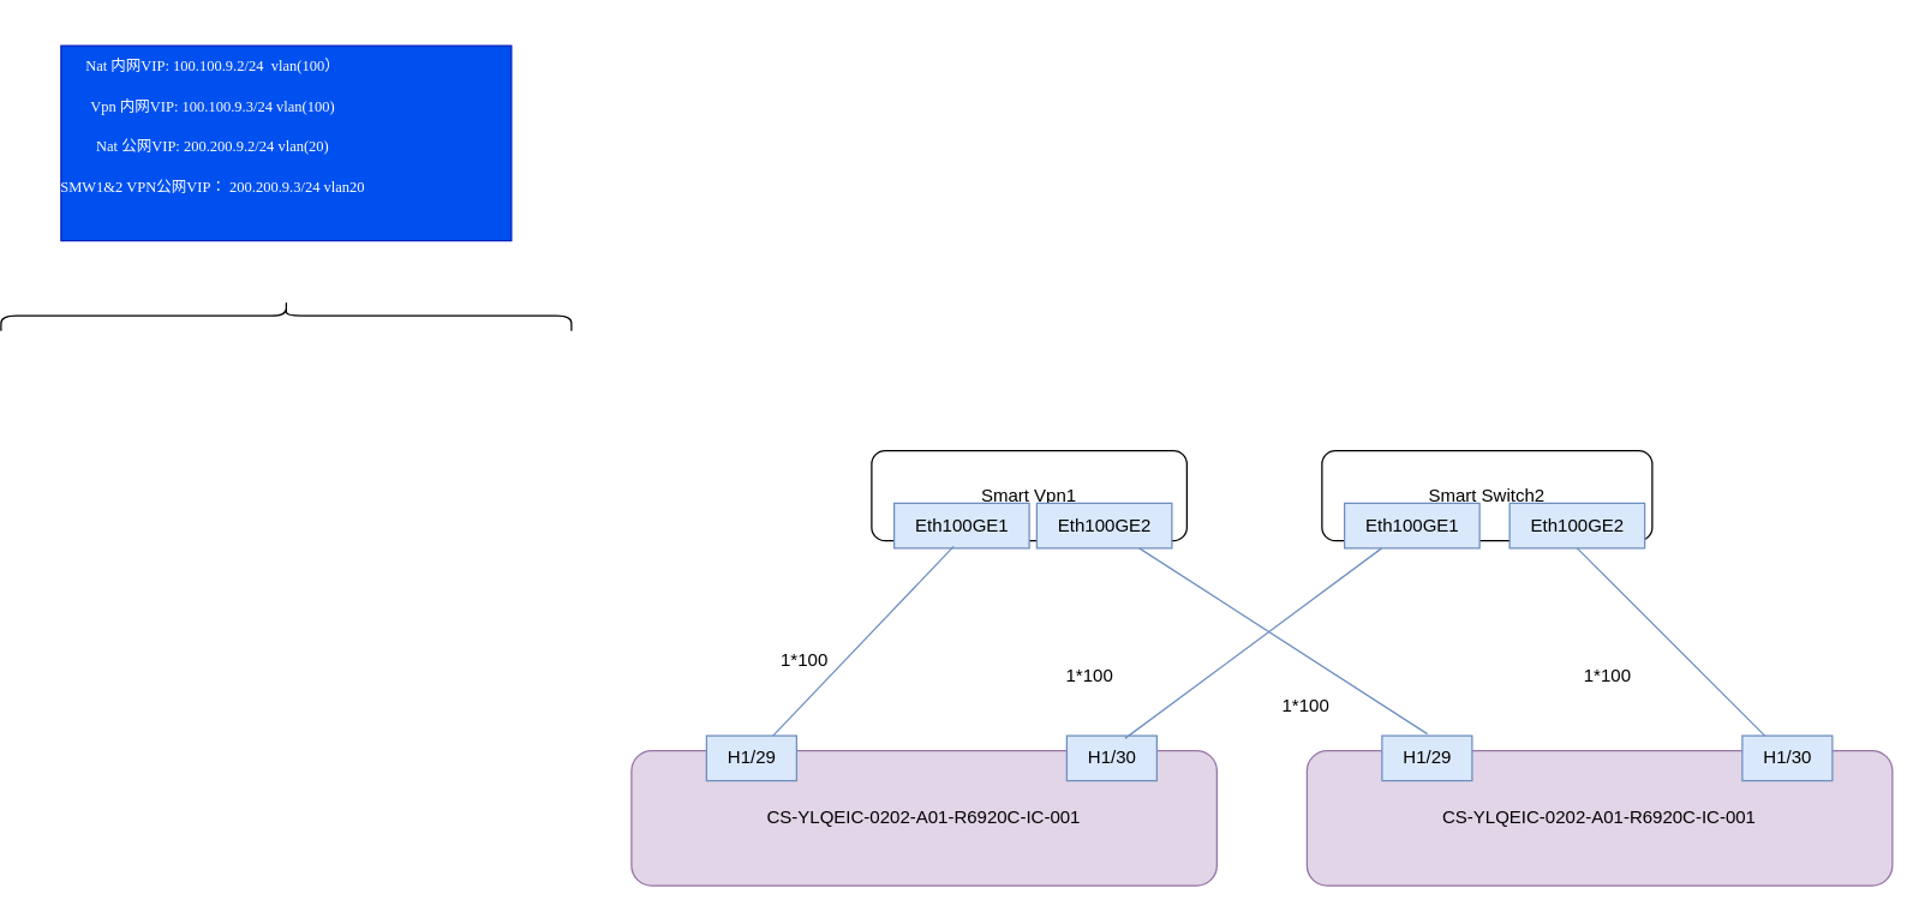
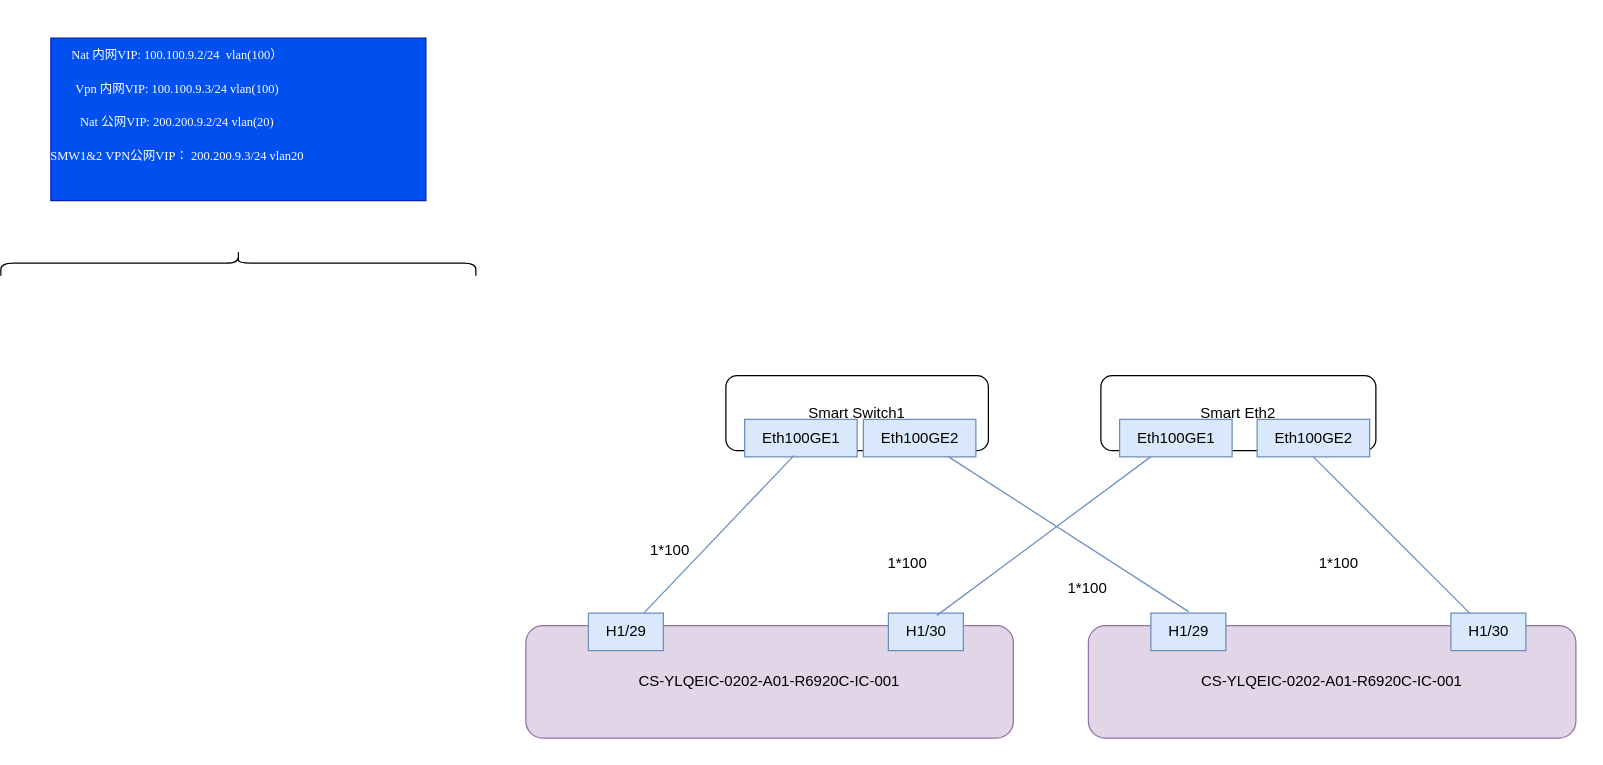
- <mxCell id="4" value="Smart Vpn1" style="rounded=1;whiteSpace=wrap;html=1;" vertex="1" parent="1"><mxGeometry x="560" y="300" width="210" height="60" as="geometry" /></mxCell>
+ <mxCell id="4" value="Smart Switch1" style="rounded=1;whiteSpace=wrap;html=1;" vertex="1" parent="1"><mxGeometry x="560" y="300" width="210" height="60" as="geometry" /></mxCell>
- <mxCell id="5" value="Smart Switch2" style="rounded=1;whiteSpace=wrap;html=1;" vertex="1" parent="1"><mxGeometry x="860" y="300" width="220" height="60" as="geometry" /></mxCell>
+ <mxCell id="5" value="Smart Eth2" style="rounded=1;whiteSpace=wrap;html=1;" vertex="1" parent="1"><mxGeometry x="860" y="300" width="220" height="60" as="geometry" /></mxCell>
